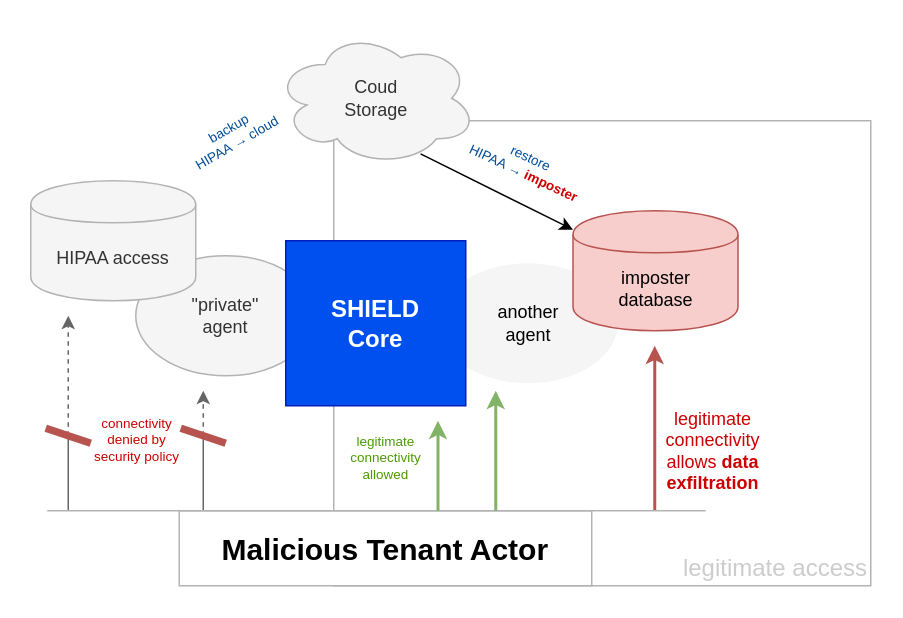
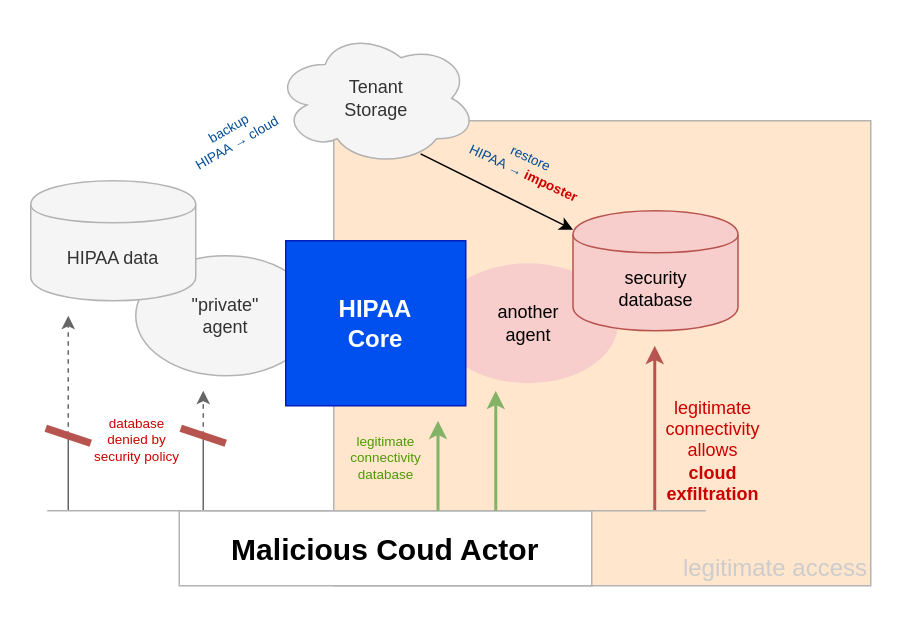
- <mxCell id="7" value="Coud&lt;br&gt;Storage" style="ellipse;shape=cloud;whiteSpace=wrap;html=1;fillColor=#f5f5f5;strokeColor=#B3B3B3;fontColor=#333333;" vertex="1" parent="1"><mxGeometry x="182.5" y="20" width="135" height="90" as="geometry" /></mxCell>
+ <mxCell id="7" value="Tenant&lt;br&gt;Storage" style="ellipse;shape=cloud;whiteSpace=wrap;html=1;fillColor=#f5f5f5;strokeColor=#B3B3B3;fontColor=#333333;" vertex="1" parent="1"><mxGeometry x="182.5" y="20" width="135" height="90" as="geometry" /></mxCell>
- <mxCell id="4" value="HIPAA access" style="shape=cylinder;whiteSpace=wrap;html=1;boundedLbl=1;backgroundOutline=1;fillColor=#f5f5f5;strokeColor=#B3B3B3;fontColor=#333333;" vertex="1" parent="1"><mxGeometry x="20" y="120" width="110" height="80" as="geometry" /></mxCell>
+ <mxCell id="4" value="HIPAA data" style="shape=cylinder;whiteSpace=wrap;html=1;boundedLbl=1;backgroundOutline=1;fillColor=#f5f5f5;strokeColor=#B3B3B3;fontColor=#333333;" vertex="1" parent="1"><mxGeometry x="20" y="120" width="110" height="80" as="geometry" /></mxCell>
- <mxCell id="8" value="imposter&lt;br&gt;database" style="shape=cylinder;whiteSpace=wrap;html=1;boundedLbl=1;backgroundOutline=1;fillColor=#f8cecc;strokeColor=#b85450;" vertex="1" parent="1"><mxGeometry x="381.5" y="140" width="110" height="80" as="geometry" /></mxCell>
+ <mxCell id="8" value="security&lt;br&gt;database" style="shape=cylinder;whiteSpace=wrap;html=1;boundedLbl=1;backgroundOutline=1;fillColor=#f8cecc;strokeColor=#b85450;" vertex="1" parent="1"><mxGeometry x="381.5" y="140" width="110" height="80" as="geometry" /></mxCell>
- <mxCell id="10" value="SHIELD&lt;br style=&quot;font-size: 16px;&quot;&gt;Core" style="rounded=0;whiteSpace=wrap;html=1;fontSize=16;fillColor=#0050ef;strokeColor=#001DBC;fontColor=#ffffff;fontStyle=1" vertex="1" parent="1"><mxGeometry x="190" y="160" width="120" height="110" as="geometry" /></mxCell>
+ <mxCell id="10" value="HIPAA&lt;br style=&quot;font-size: 16px;&quot;&gt;Core" style="rounded=0;whiteSpace=wrap;html=1;fontSize=16;fillColor=#0050ef;strokeColor=#001DBC;fontColor=#ffffff;fontStyle=1" vertex="1" parent="1"><mxGeometry x="190" y="160" width="120" height="110" as="geometry" /></mxCell>
- <mxCell id="5" value="another&lt;br&gt;agent" style="ellipse;whiteSpace=wrap;html=1;fillColor=#f5f5f5;strokeColor=none;" vertex="1" parent="1"><mxGeometry x="291.5" y="175" width="120" height="80" as="geometry" /></mxCell>
+ <mxCell id="5" value="another&lt;br&gt;agent" style="ellipse;whiteSpace=wrap;html=1;fillColor=#f8cecc;strokeColor=none;" vertex="1" parent="1"><mxGeometry x="291.5" y="175" width="120" height="80" as="geometry" /></mxCell>
- <mxCell id="20" value="connectivity&lt;br style=&quot;font-size: 9px;&quot;&gt;denied by security policy" style="text;html=1;strokeColor=none;fillColor=none;align=center;verticalAlign=middle;whiteSpace=wrap;rounded=0;fontSize=9;fontColor=#CC0000;" vertex="1" parent="1"><mxGeometry x="56" y="263" width="70" height="60" as="geometry" /></mxCell>
+ <mxCell id="20" value="database&lt;br style=&quot;font-size: 9px;&quot;&gt;denied by security policy" style="text;html=1;strokeColor=none;fillColor=none;align=center;verticalAlign=middle;whiteSpace=wrap;rounded=0;fontSize=9;fontColor=#CC0000;" vertex="1" parent="1"><mxGeometry x="56" y="263" width="70" height="60" as="geometry" /></mxCell>
- <mxCell id="25" value="legitimate connectivity allows &lt;b style=&quot;font-size: 12px;&quot;&gt;data exfiltration&lt;/b&gt;" style="text;html=1;strokeColor=none;fillColor=none;align=center;verticalAlign=middle;whiteSpace=wrap;rounded=0;fontSize=12;fontColor=#cc0000;" vertex="1" parent="1"><mxGeometry x="440" y="270" width="70" height="60" as="geometry" /></mxCell>
+ <mxCell id="25" value="legitimate connectivity allows &lt;b style=&quot;font-size: 12px;&quot;&gt;cloud exfiltration&lt;/b&gt;" style="text;html=1;strokeColor=none;fillColor=none;align=center;verticalAlign=middle;whiteSpace=wrap;rounded=0;fontSize=12;fontColor=#cc0000;" vertex="1" parent="1"><mxGeometry x="440" y="270" width="70" height="60" as="geometry" /></mxCell>
- <mxCell id="24" value="legitimate connectivity allowed" style="text;html=1;strokeColor=none;fillColor=none;align=center;verticalAlign=middle;whiteSpace=wrap;rounded=0;fontSize=9;fontColor=#4D9900;" vertex="1" parent="1"><mxGeometry x="221.5" y="275" width="70" height="60" as="geometry" /></mxCell>
+ <mxCell id="24" value="legitimate connectivity database" style="text;html=1;strokeColor=none;fillColor=none;align=center;verticalAlign=middle;whiteSpace=wrap;rounded=0;fontSize=9;fontColor=#4D9900;" vertex="1" parent="1"><mxGeometry x="221.5" y="275" width="70" height="60" as="geometry" /></mxCell>
- <mxCell id="9" value="Malicious Tenant Actor" style="text;html=1;align=center;verticalAlign=middle;whiteSpace=wrap;rounded=0;fontStyle=1;fontSize=20;fillColor=#ffffff;strokeColor=#B3B3B3;" vertex="1" parent="1"><mxGeometry x="119" y="340" width="275" height="50" as="geometry" /></mxCell>
+ <mxCell id="9" value="Malicious Coud Actor" style="text;html=1;align=center;verticalAlign=middle;whiteSpace=wrap;rounded=0;fontStyle=1;fontSize=20;fillColor=#ffffff;strokeColor=#B3B3B3;" vertex="1" parent="1"><mxGeometry x="119" y="340" width="275" height="50" as="geometry" /></mxCell>
- <mxCell id="2" value="legitimate access" style="rounded=0;whiteSpace=wrap;html=1;strokeColor=#B3B3B3;fillColor=#ffffff;fontSize=16;fontColor=#CCCCCC;verticalAlign=bottom;align=right;" vertex="1" parent="1"><mxGeometry x="222" y="80" width="358" height="310" as="geometry" /></mxCell>
+ <mxCell id="2" value="legitimate access" style="rounded=0;whiteSpace=wrap;html=1;strokeColor=#B3B3B3;fillColor=#ffe6cc;fontSize=16;fontColor=#CCCCCC;verticalAlign=bottom;align=right;" vertex="1" parent="1"><mxGeometry x="222" y="80" width="358" height="310" as="geometry" /></mxCell>
